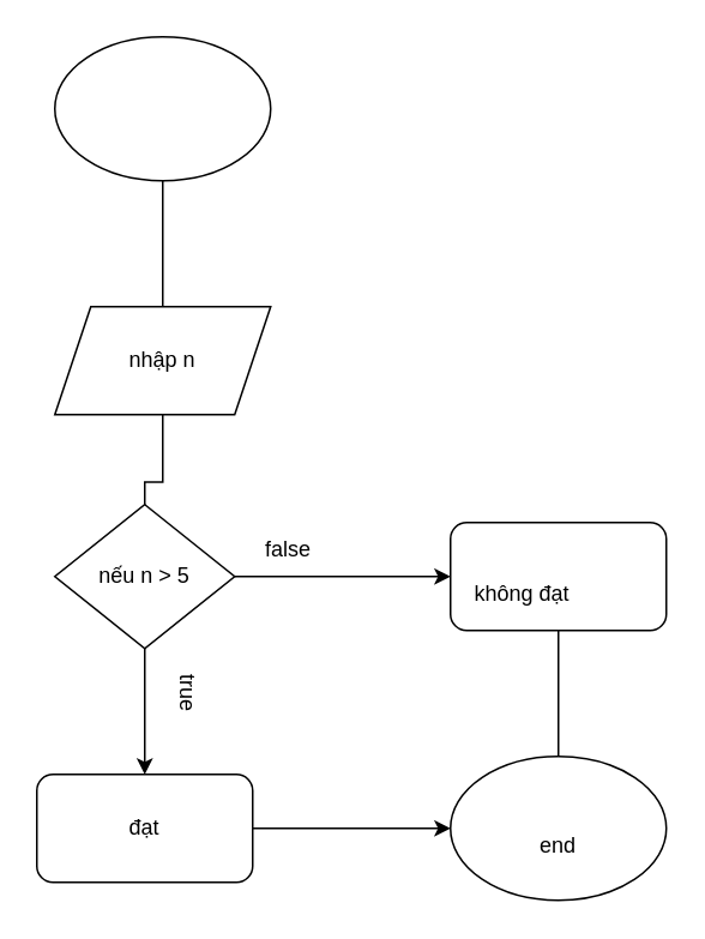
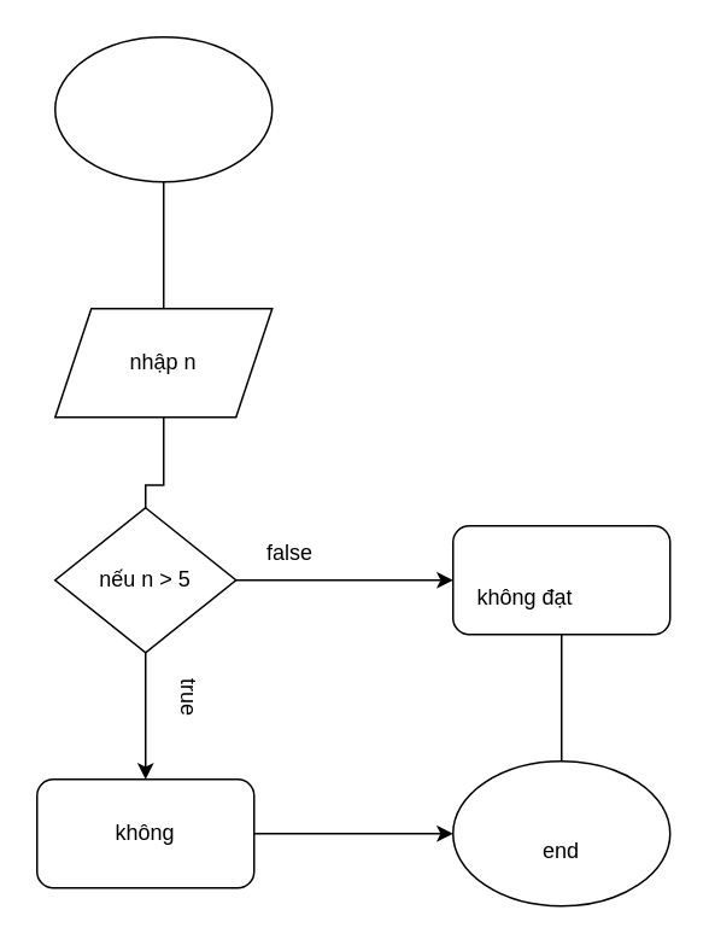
- <mxCell id="19" value="đạt" style="text;html=1;align=center;verticalAlign=middle;whiteSpace=wrap;rounded=0;" vertex="1" parent="1"><mxGeometry x="50" y="445" width="60" height="30" as="geometry" /></mxCell>
+ <mxCell id="19" value="không" style="text;html=1;align=center;verticalAlign=middle;whiteSpace=wrap;rounded=0;" vertex="1" parent="1"><mxGeometry x="50" y="445" width="60" height="30" as="geometry" /></mxCell>
